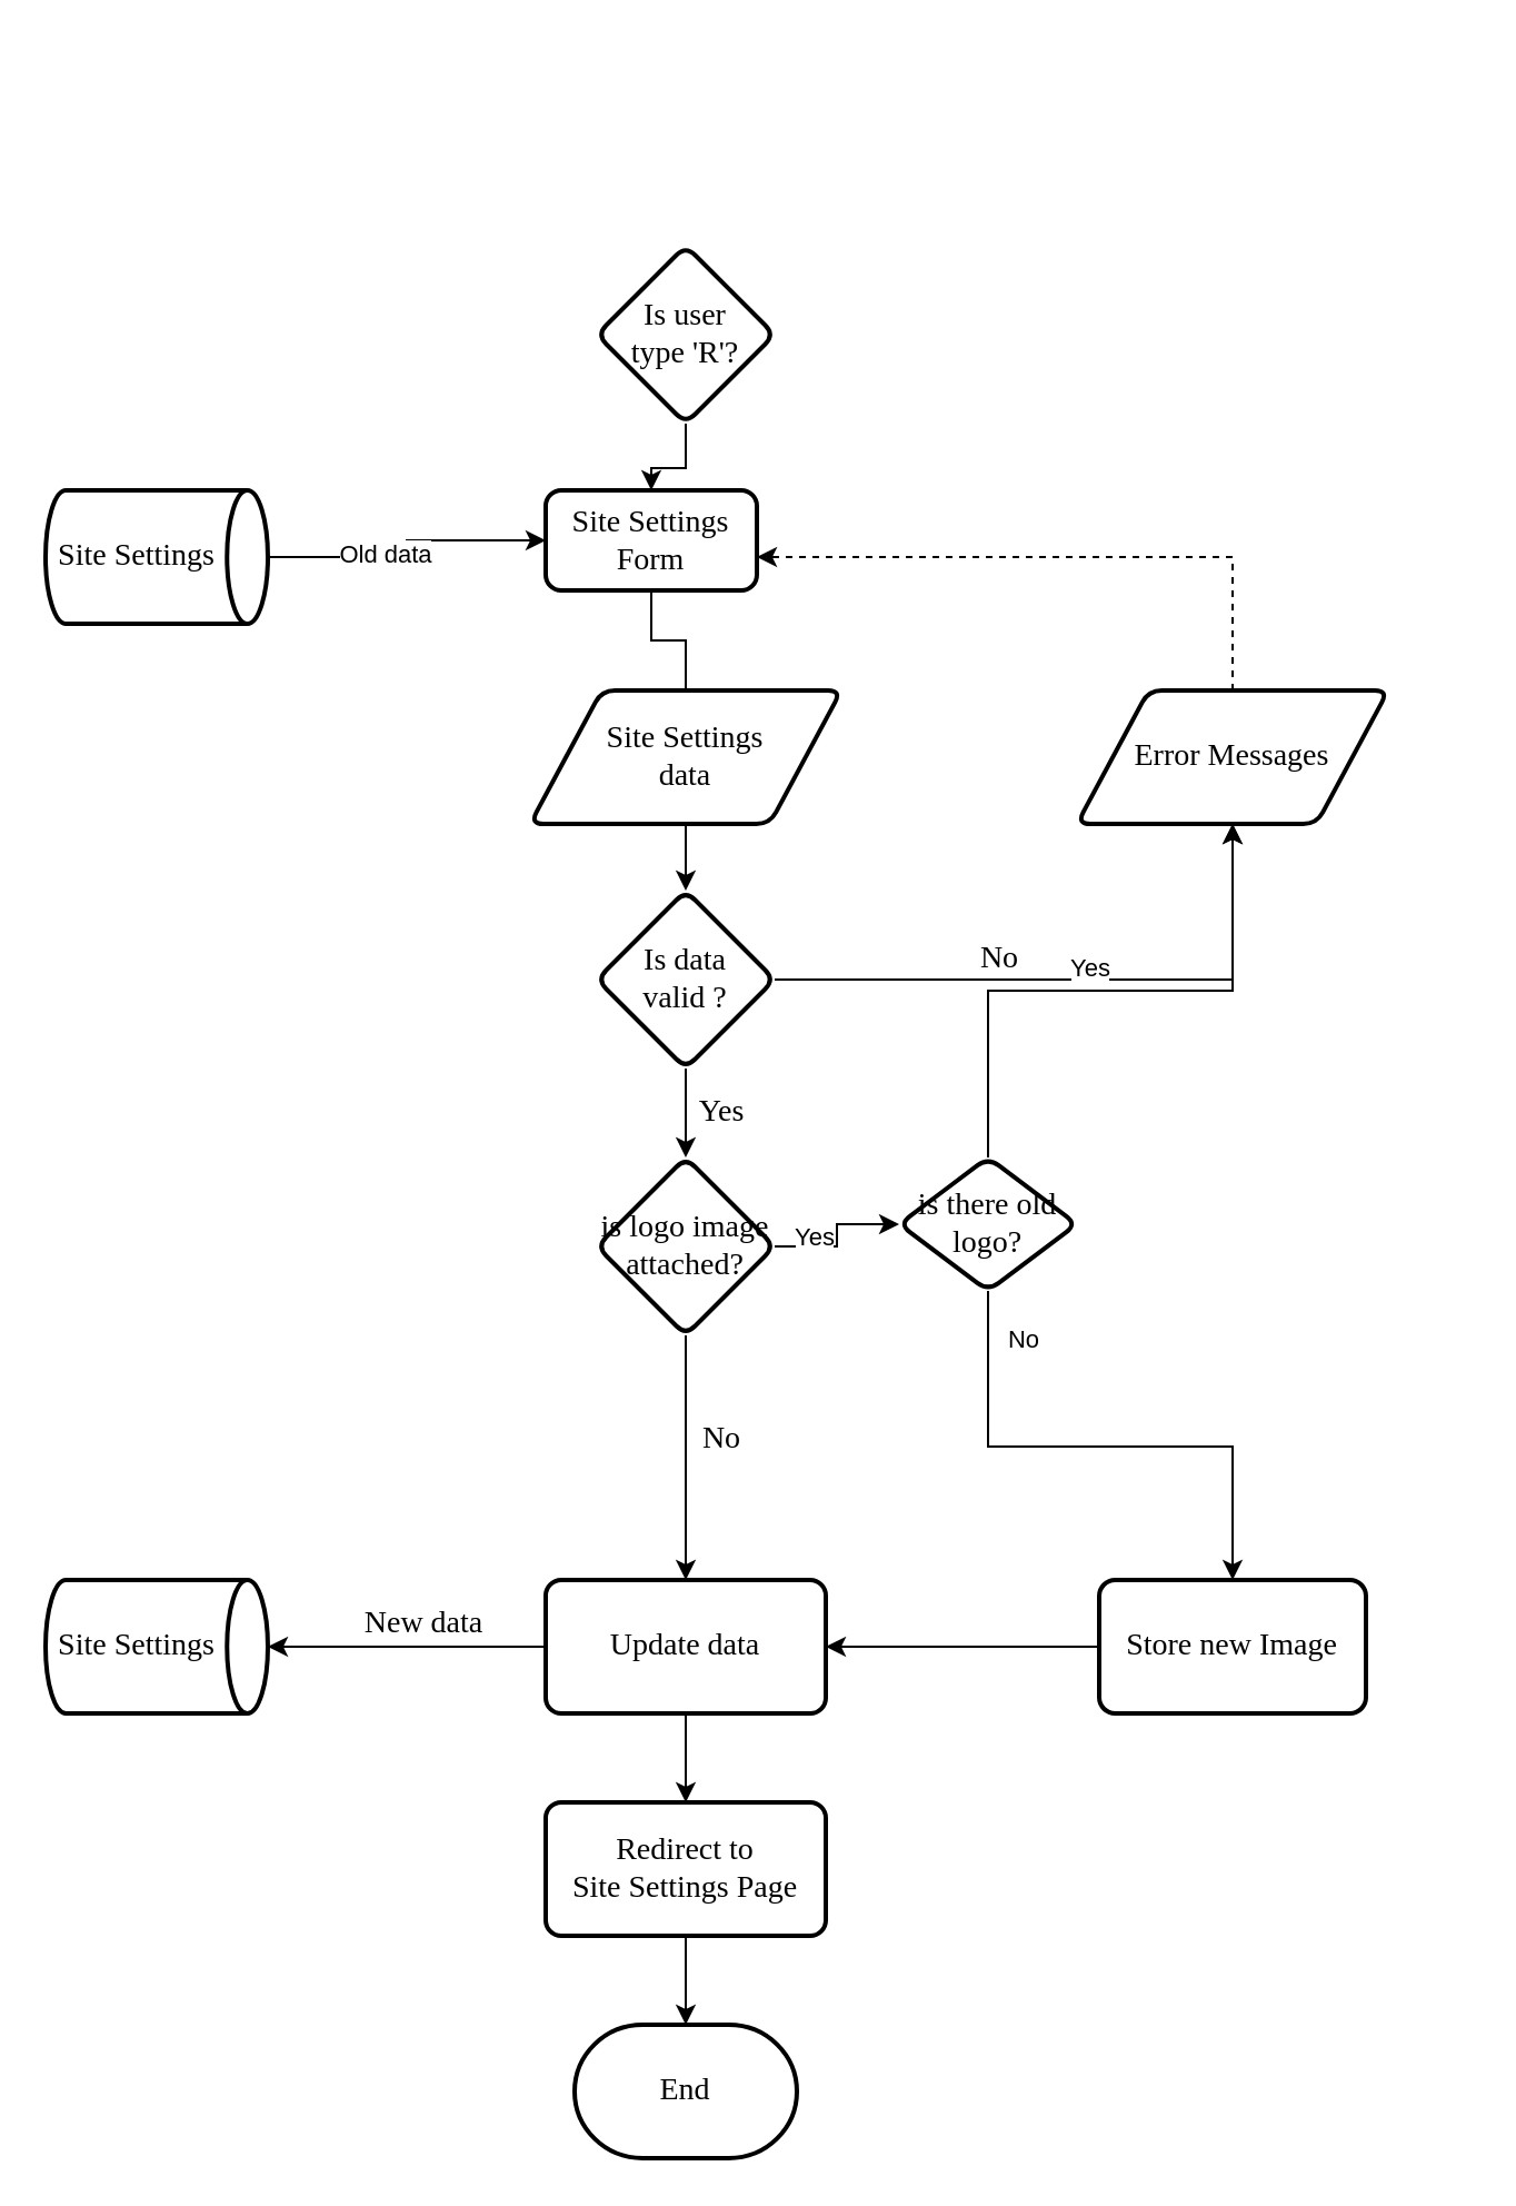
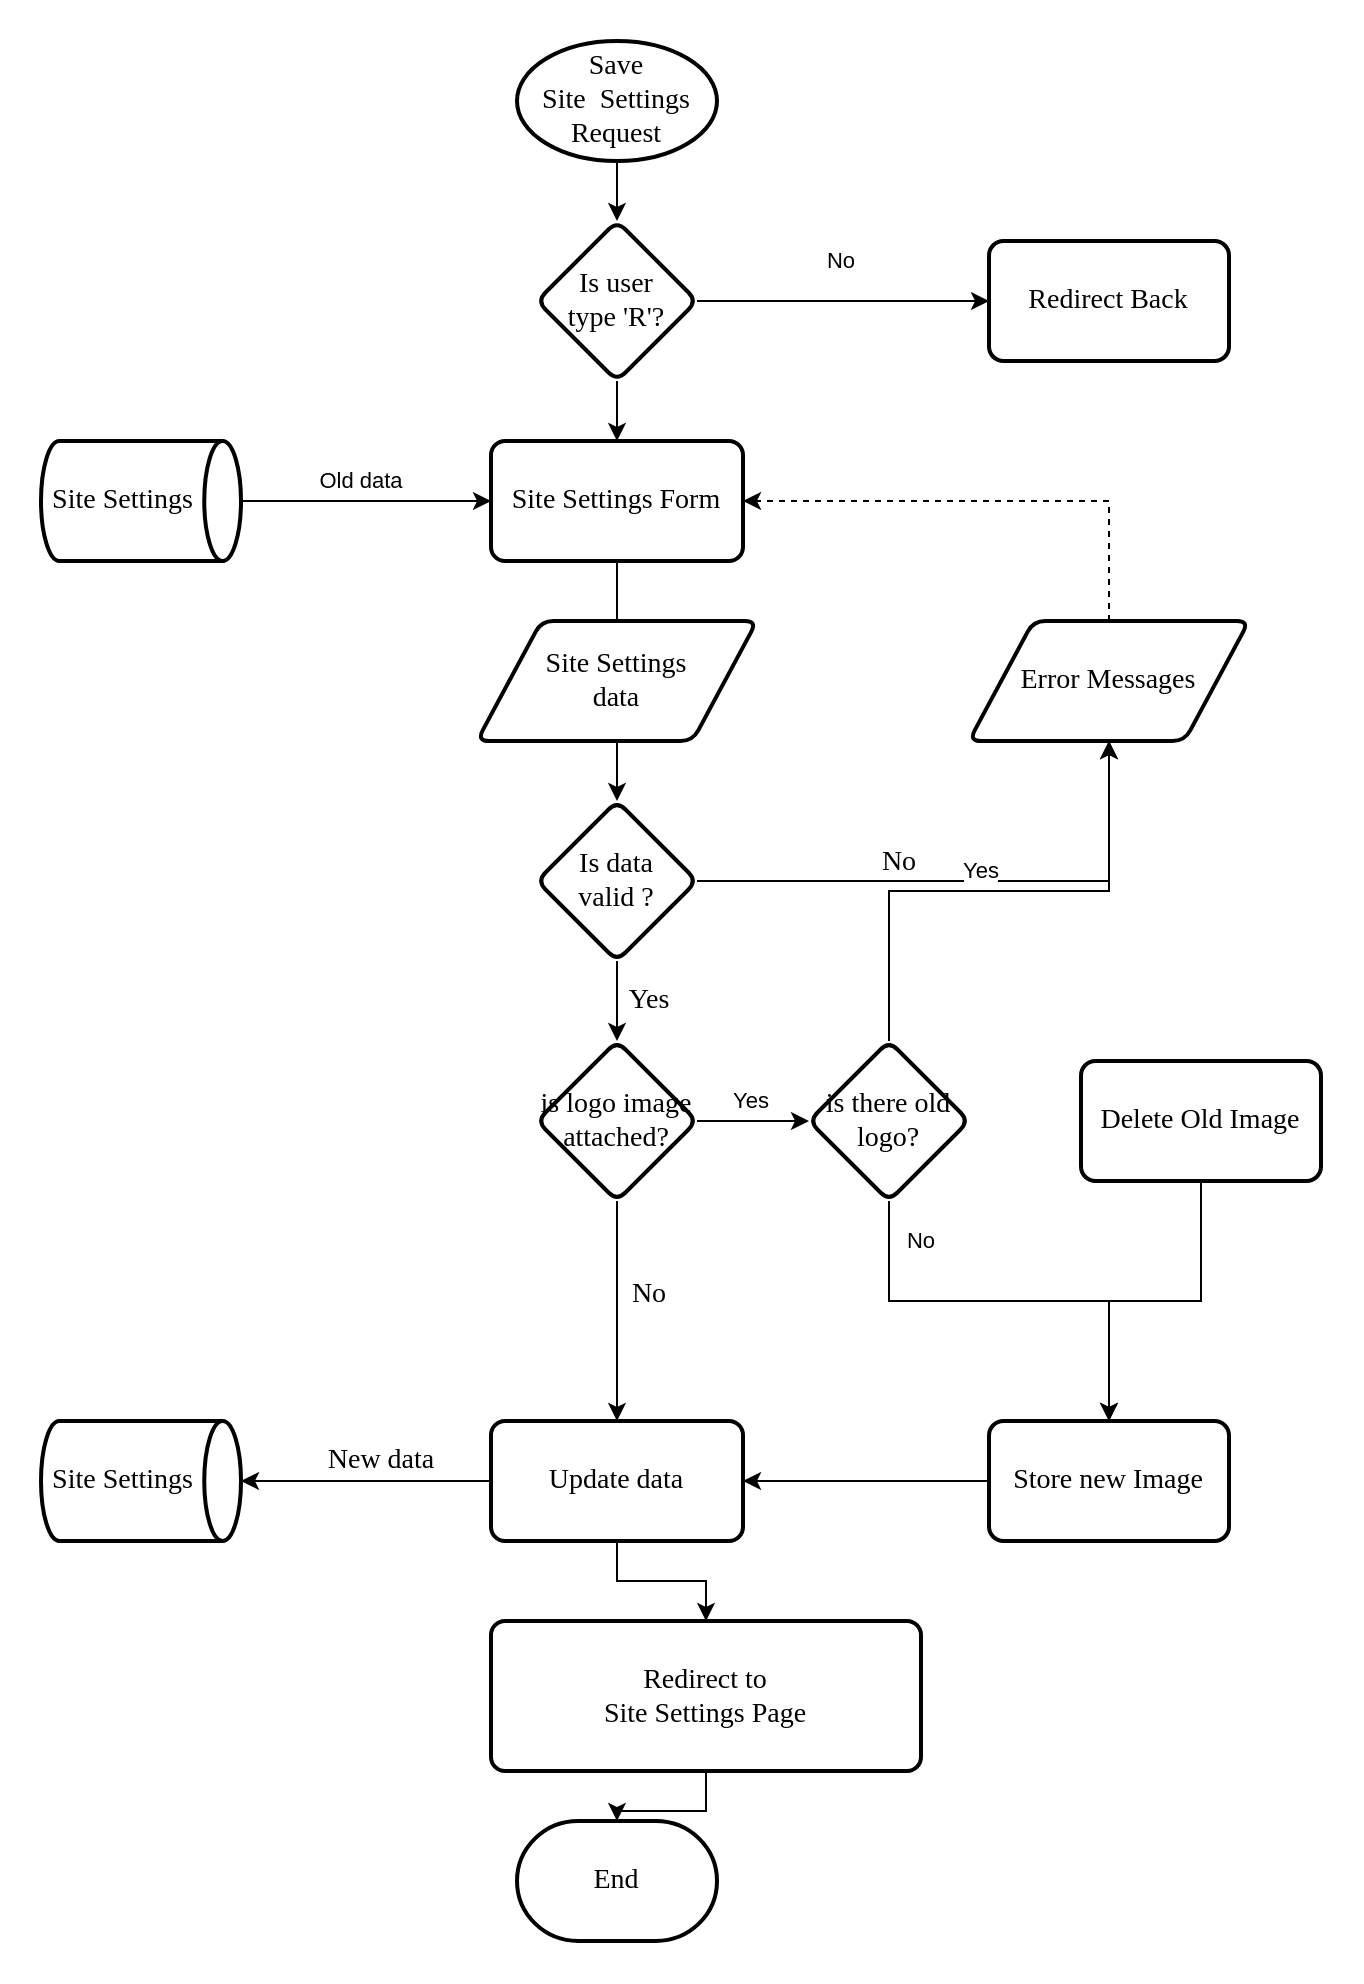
+ <mxCell id="3" value="Save &lt;br&gt;Site&amp;nbsp; Settings&lt;br&gt;Request" style="strokeWidth=2;html=1;shape=mxgraph.flowchart.start_1;whiteSpace=wrap;fontFamily=Times New Roman;fontSize=14;" parent="1" vertex="1"><mxGeometry x="258" y="20" width="100" height="60" as="geometry" /></mxCell>
+ <mxCell id="2" value="" style="edgeStyle=orthogonalEdgeStyle;rounded=0;orthogonalLoop=1;jettySize=auto;html=1;" parent="1" source="3" target="26" edge="1"><mxGeometry relative="1" as="geometry"><mxPoint x="308" y="110" as="targetPoint" /></mxGeometry></mxCell>
+ <mxCell id="24" value="No" style="edgeStyle=orthogonalEdgeStyle;rounded=0;orthogonalLoop=1;jettySize=auto;html=1;" parent="1" source="26" target="27" edge="1"><mxGeometry x="-0.014" y="20" relative="1" as="geometry"><mxPoint as="offset" /></mxGeometry></mxCell>
+ <mxCell id="27" value="Redirect Back" style="whiteSpace=wrap;html=1;fontSize=14;fontFamily=Times New Roman;strokeWidth=2;rounded=1;arcSize=12;" parent="1" vertex="1"><mxGeometry x="494" y="120" width="120" height="60" as="geometry" /></mxCell>
- <mxCell id="11" value="Site Settings Form" style="rounded=1;whiteSpace=wrap;html=1;absoluteArcSize=1;arcSize=14;strokeWidth=2;fontFamily=Times New Roman;fontSize=14;" parent="1" vertex="1"><mxGeometry x="245" y="220" width="95" height="45" as="geometry" /></mxCell>
+ <mxCell id="11" value="Site Settings Form" style="rounded=1;whiteSpace=wrap;html=1;absoluteArcSize=1;arcSize=14;strokeWidth=2;fontFamily=Times New Roman;fontSize=14;" parent="1" vertex="1"><mxGeometry x="245" y="220" width="126" height="60" as="geometry" /></mxCell>
- <mxCell id="30" value="is there old logo?" style="rhombus;whiteSpace=wrap;html=1;fontSize=14;fontFamily=Times New Roman;strokeWidth=2;rounded=1;arcSize=12;" parent="1" vertex="1"><mxGeometry x="404" y="520" width="80" height="60" as="geometry" /></mxCell>
+ <mxCell id="30" value="is there old logo?" style="rhombus;whiteSpace=wrap;html=1;fontSize=14;fontFamily=Times New Roman;strokeWidth=2;rounded=1;arcSize=12;" parent="1" vertex="1"><mxGeometry x="404" y="520" width="80" height="80" as="geometry" /></mxCell>
+ <mxCell id="32" value="Delete Old Image" style="whiteSpace=wrap;html=1;fontSize=14;fontFamily=Times New Roman;strokeWidth=2;rounded=1;arcSize=12;" parent="1" vertex="1"><mxGeometry x="540" y="530" width="120" height="60" as="geometry" /></mxCell>
+ <mxCell id="31" value="" style="edgeStyle=orthogonalEdgeStyle;rounded=0;orthogonalLoop=1;jettySize=auto;html=1;" parent="1" source="32" target="34" edge="1"><mxGeometry relative="1" as="geometry" /></mxCell>
- <mxCell id="22" value="Redirect to &lt;br&gt;Site Settings Page" style="rounded=1;whiteSpace=wrap;html=1;absoluteArcSize=1;arcSize=14;strokeWidth=2;fontFamily=Times New Roman;fontSize=14;" parent="1" vertex="1"><mxGeometry x="245" y="810" width="126" height="60" as="geometry" /></mxCell>
+ <mxCell id="22" value="Redirect to &lt;br&gt;Site Settings Page" style="rounded=1;whiteSpace=wrap;html=1;absoluteArcSize=1;arcSize=14;strokeWidth=2;fontFamily=Times New Roman;fontSize=14;" parent="1" vertex="1"><mxGeometry x="245" y="810" width="215" height="75" as="geometry" /></mxCell>
